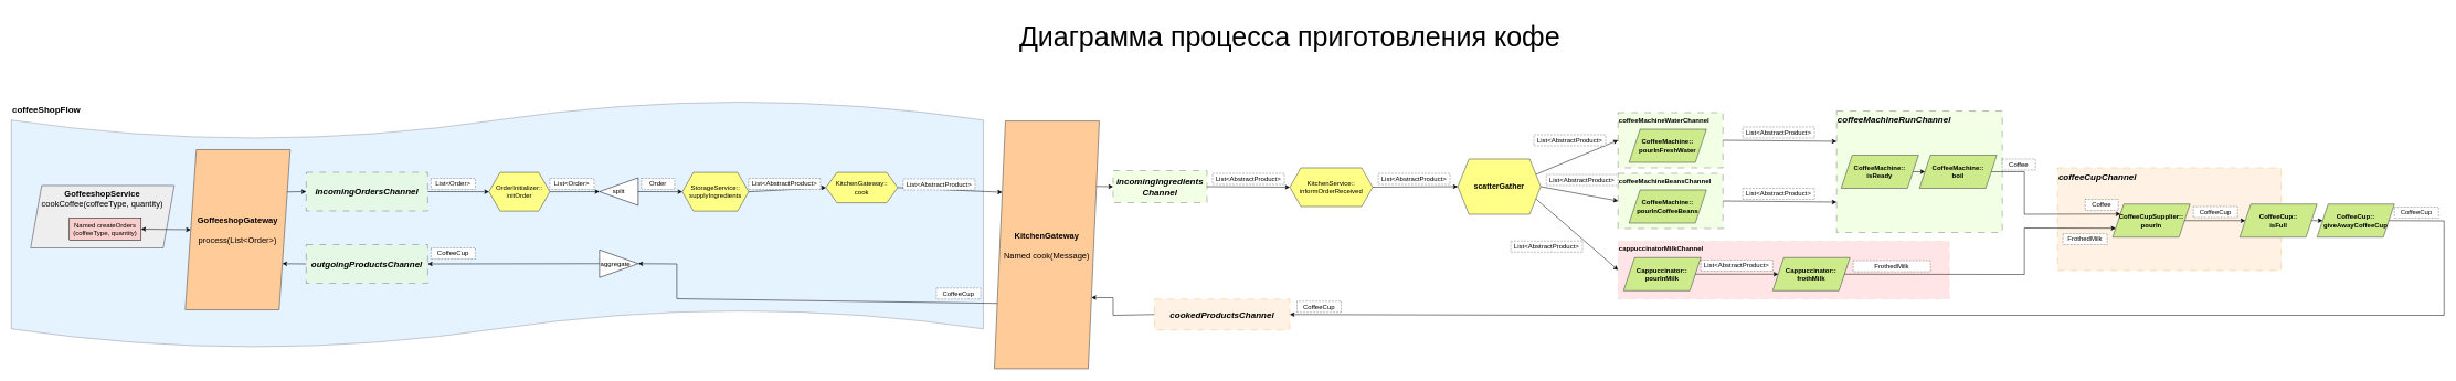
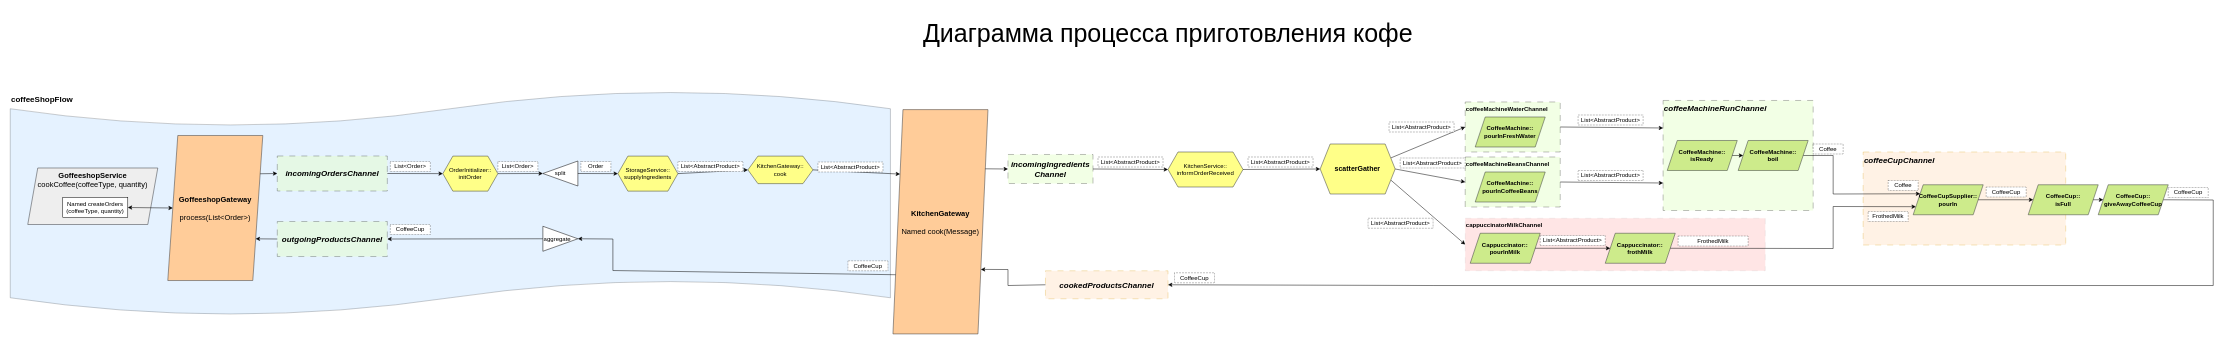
- <mxCell id="22" value="Named createOrders&lt;br&gt;(coffeeType, quantity)" style="rounded=0;whiteSpace=wrap;html=1;fillColor=#f8cecc;" vertex="1" parent="1"><mxGeometry x="125" y="394" width="130" height="40" as="geometry" /></mxCell>
+ <mxCell id="22" value="Named createOrders&lt;br&gt;(coffeeType, quantity)" style="rounded=0;whiteSpace=wrap;html=1;" vertex="1" parent="1"><mxGeometry x="125" y="394" width="130" height="40" as="geometry" /></mxCell>
- <mxCell id="51" value="KitchenGateway&lt;br&gt;&lt;span style=&quot;font-weight: normal;&quot;&gt;&lt;br&gt;Named cook(Message)&lt;/span&gt;" style="shape=parallelogram;perimeter=parallelogramPerimeter;whiteSpace=wrap;html=1;fixedSize=1;fontStyle=1;fontSize=15;verticalAlign=middle;fillColor=#ffcc99;strokeColor=#36393d;" vertex="1" parent="1"><mxGeometry x="1800" y="218.25" width="190" height="448.5" as="geometry" /></mxCell>
+ <mxCell id="51" value="KitchenGateway&lt;br&gt;&lt;span style=&quot;font-weight: normal;&quot;&gt;&lt;br&gt;Named cook(Message)&lt;/span&gt;" style="shape=parallelogram;perimeter=parallelogramPerimeter;whiteSpace=wrap;html=1;fixedSize=1;fontStyle=1;fontSize=15;verticalAlign=middle;fillColor=#ffcc99;strokeColor=#36393d;" vertex="1" parent="1"><mxGeometry x="1785" y="218.25" width="190" height="448.5" as="geometry" /></mxCell>
